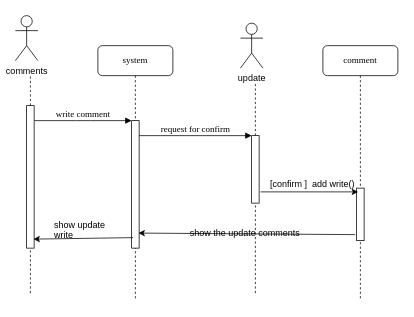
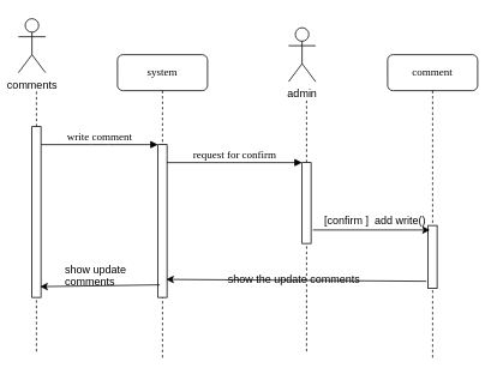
- <mxCell id="11" value="update" style="shape=umlActor;verticalLabelPosition=bottom;labelBackgroundColor=#ffffff;verticalAlign=top;html=1;outlineConnect=0;" parent="1" vertex="1"><mxGeometry x="320" y="30" width="30" height="60" as="geometry" /></mxCell>
+ <mxCell id="11" value="admin" style="shape=umlActor;verticalLabelPosition=bottom;labelBackgroundColor=#ffffff;verticalAlign=top;html=1;outlineConnect=0;" parent="1" vertex="1"><mxGeometry x="320" y="30" width="30" height="60" as="geometry" /></mxCell>
- <mxCell id="21" value="&lt;div&gt;show update &lt;br&gt;&lt;/div&gt;&lt;div&gt;write&lt;br&gt;&lt;/div&gt;" style="text;html=1;resizable=0;points=[];autosize=1;align=left;verticalAlign=top;spacingTop=-4;" vertex="1" parent="1"><mxGeometry x="70" y="289" width="80" height="30" as="geometry" /></mxCell>
+ <mxCell id="21" value="&lt;div&gt;show update &lt;br&gt;&lt;/div&gt;&lt;div&gt;comments&lt;br&gt;&lt;/div&gt;" style="text;html=1;resizable=0;points=[];autosize=1;align=left;verticalAlign=top;spacingTop=-4;" vertex="1" parent="1"><mxGeometry x="70" y="289" width="80" height="30" as="geometry" /></mxCell>
